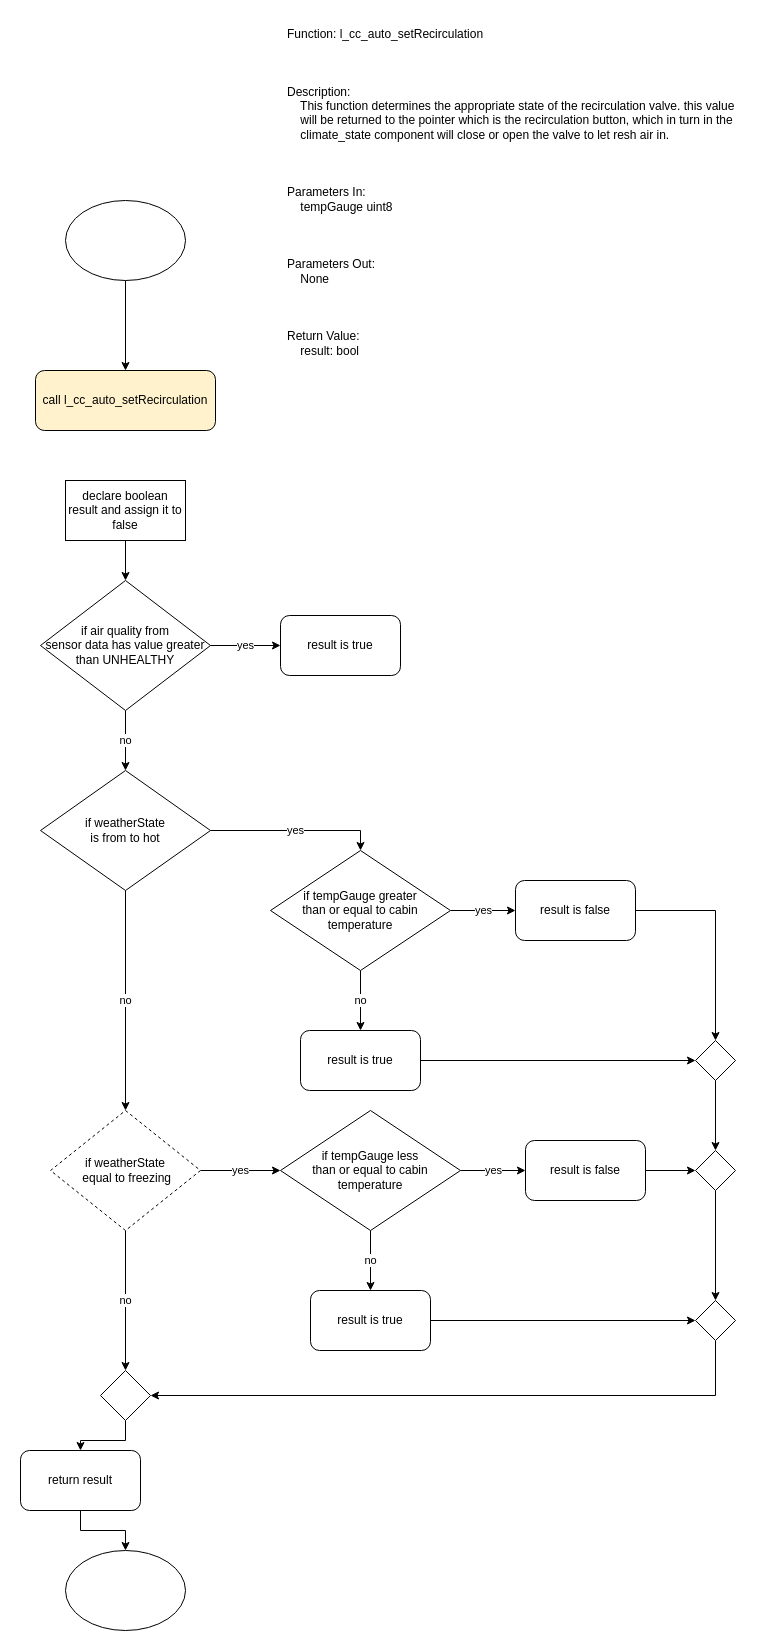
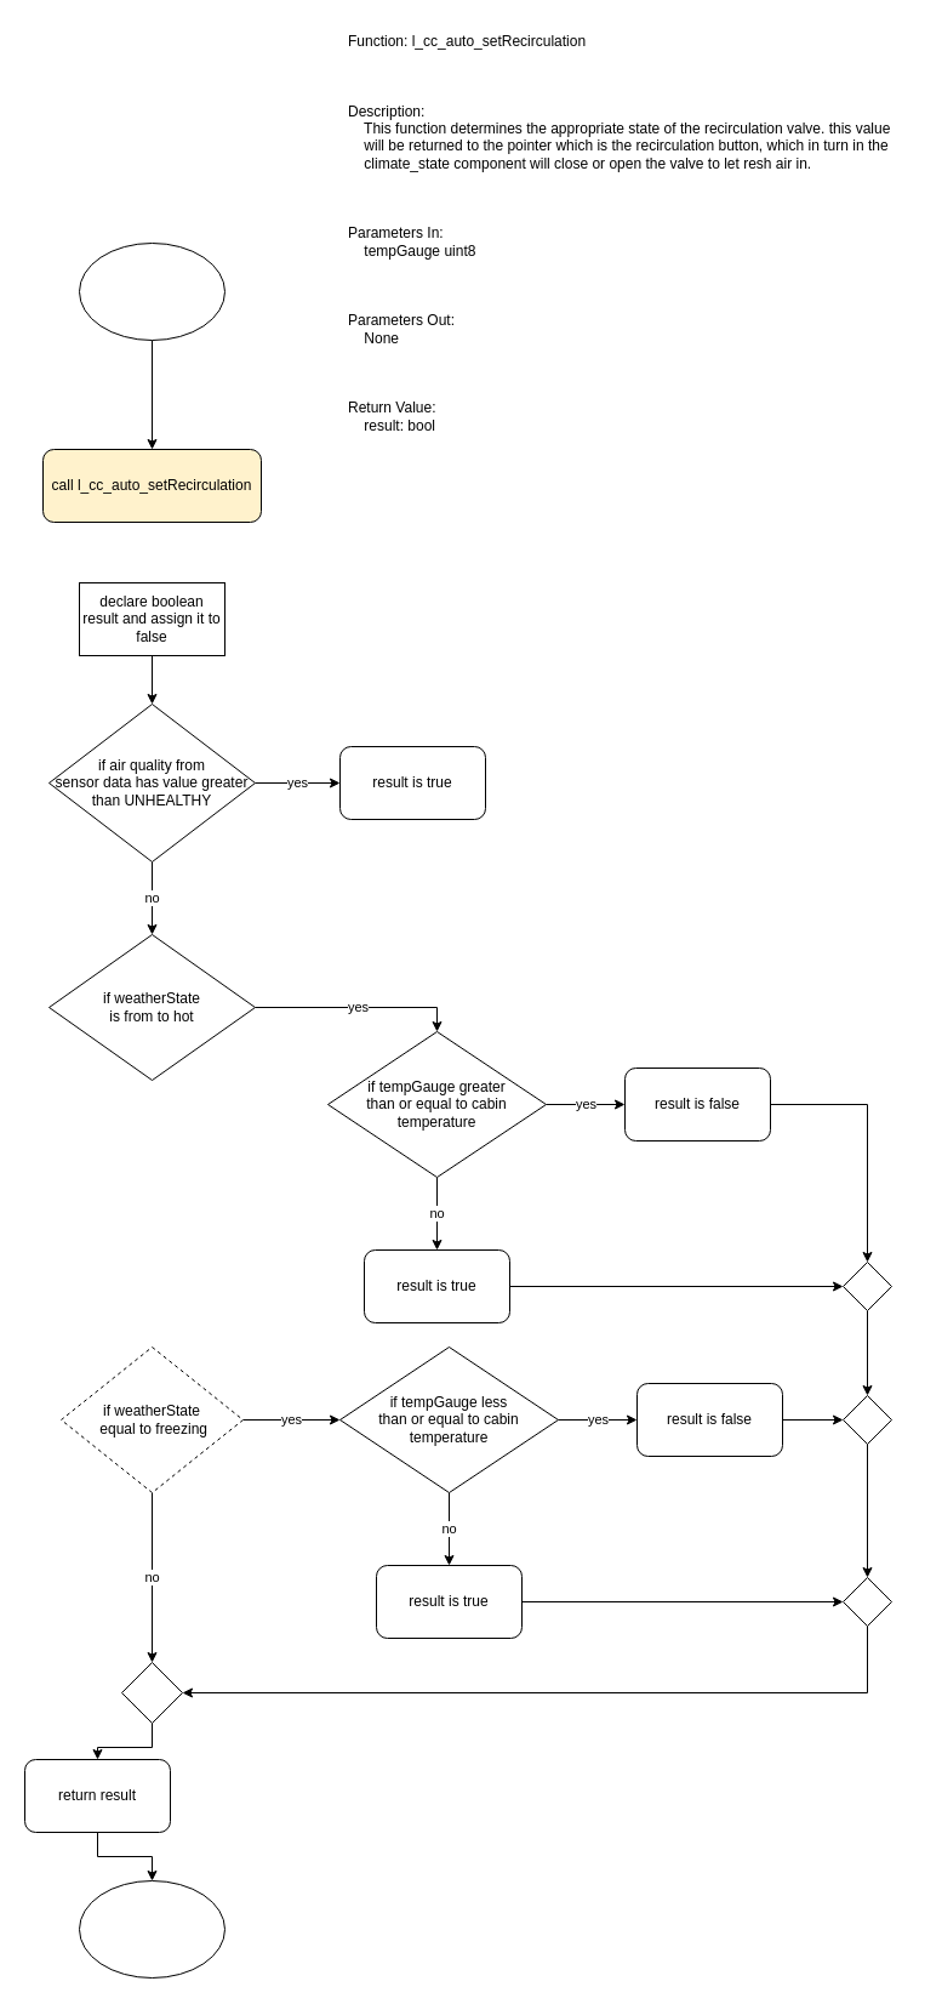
- <mxCell id="13" value="no" style="edgeStyle=orthogonalEdgeStyle;rounded=0;orthogonalLoop=1;jettySize=auto;html=1;" edge="1" parent="1" source="14" target="24"><mxGeometry relative="1" as="geometry"><mxPoint x="125" y="1160" as="targetPoint" /></mxGeometry></mxCell>
